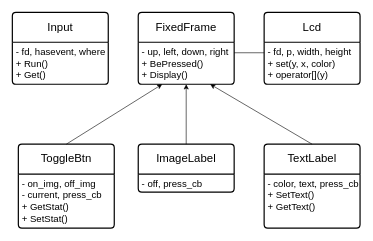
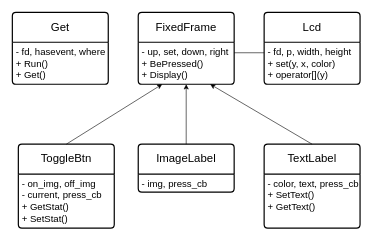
- <mxCell id="16" value="&lt;font style=&quot;font-size: 19px;&quot;&gt;Input&lt;/font&gt;" style="swimlane;childLayout=stackLayout;horizontal=1;startSize=50;horizontalStack=0;rounded=1;fontSize=14;fontStyle=0;strokeWidth=2;resizeParent=0;resizeLast=1;shadow=0;dashed=0;align=center;arcSize=4;whiteSpace=wrap;html=1;" vertex="1" parent="1"><mxGeometry x="20" y="20" width="160" height="120" as="geometry" /></mxCell>
+ <mxCell id="16" value="&lt;font style=&quot;font-size: 19px;&quot;&gt;Get&lt;/font&gt;" style="swimlane;childLayout=stackLayout;horizontal=1;startSize=50;horizontalStack=0;rounded=1;fontSize=14;fontStyle=0;strokeWidth=2;resizeParent=0;resizeLast=1;shadow=0;dashed=0;align=center;arcSize=4;whiteSpace=wrap;html=1;" vertex="1" parent="1"><mxGeometry x="20" y="20" width="160" height="120" as="geometry" /></mxCell>
- <mxCell id="3" value="&lt;font style=&quot;font-size: 16px;&quot;&gt;- up, left, down, right&lt;/font&gt;&lt;div style=&quot;font-size: 16px;&quot;&gt;&lt;font style=&quot;font-size: 16px;&quot;&gt;+ BePressed()&lt;/font&gt;&lt;/div&gt;&lt;div style=&quot;font-size: 16px;&quot;&gt;&lt;font style=&quot;font-size: 16px;&quot;&gt;+ Display()&lt;/font&gt;&lt;/div&gt;&lt;div style=&quot;font-size: 16px;&quot;&gt;&lt;br&gt;&lt;/div&gt;" style="align=left;strokeColor=none;fillColor=none;spacingLeft=4;fontSize=12;verticalAlign=top;resizable=0;rotatable=0;part=1;html=1;" vertex="1" parent="2"><mxGeometry y="50" width="160" height="70" as="geometry" /></mxCell>
+ <mxCell id="3" value="&lt;font style=&quot;font-size: 16px;&quot;&gt;- up, set, down, right&lt;/font&gt;&lt;div style=&quot;font-size: 16px;&quot;&gt;&lt;font style=&quot;font-size: 16px;&quot;&gt;+ BePressed()&lt;/font&gt;&lt;/div&gt;&lt;div style=&quot;font-size: 16px;&quot;&gt;&lt;font style=&quot;font-size: 16px;&quot;&gt;+ Display()&lt;/font&gt;&lt;/div&gt;&lt;div style=&quot;font-size: 16px;&quot;&gt;&lt;br&gt;&lt;/div&gt;" style="align=left;strokeColor=none;fillColor=none;spacingLeft=4;fontSize=12;verticalAlign=top;resizable=0;rotatable=0;part=1;html=1;" vertex="1" parent="2"><mxGeometry y="50" width="160" height="70" as="geometry" /></mxCell>
- <mxCell id="7" value="&lt;div style=&quot;font-size: 16px;&quot;&gt;- off, press_cb&lt;/div&gt;&lt;div style=&quot;font-size: 16px;&quot;&gt;&lt;br&gt;&lt;/div&gt;" style="align=left;strokeColor=none;fillColor=none;spacingLeft=4;fontSize=12;verticalAlign=top;resizable=0;rotatable=0;part=1;html=1;" vertex="1" parent="6"><mxGeometry y="50" width="160" height="30" as="geometry" /></mxCell>
+ <mxCell id="7" value="&lt;div style=&quot;font-size: 16px;&quot;&gt;- img, press_cb&lt;/div&gt;&lt;div style=&quot;font-size: 16px;&quot;&gt;&lt;br&gt;&lt;/div&gt;" style="align=left;strokeColor=none;fillColor=none;spacingLeft=4;fontSize=12;verticalAlign=top;resizable=0;rotatable=0;part=1;html=1;" vertex="1" parent="6"><mxGeometry y="50" width="160" height="30" as="geometry" /></mxCell>
